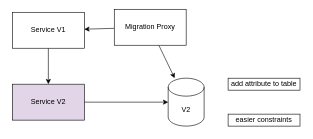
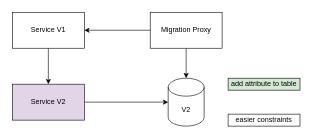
- <mxCell id="11" value="Migration Proxy" style="rounded=0;whiteSpace=wrap;html=1;" vertex="1" parent="1"><mxGeometry x="190" y="15" width="120" height="60" as="geometry" /></mxCell>
+ <mxCell id="11" value="Migration Proxy" style="rounded=0;whiteSpace=wrap;html=1;" vertex="1" parent="1"><mxGeometry x="250" y="20" width="120" height="60" as="geometry" /></mxCell>
- <mxCell id="7" value="add attribute to table" style="rounded=0;whiteSpace=wrap;html=1;" vertex="1" parent="1"><mxGeometry x="380" y="130" width="120" height="20" as="geometry" /></mxCell>
+ <mxCell id="7" value="add attribute to table" style="rounded=0;whiteSpace=wrap;html=1;fillColor=#d5e8d4;" vertex="1" parent="1"><mxGeometry x="380" y="130" width="120" height="20" as="geometry" /></mxCell>
